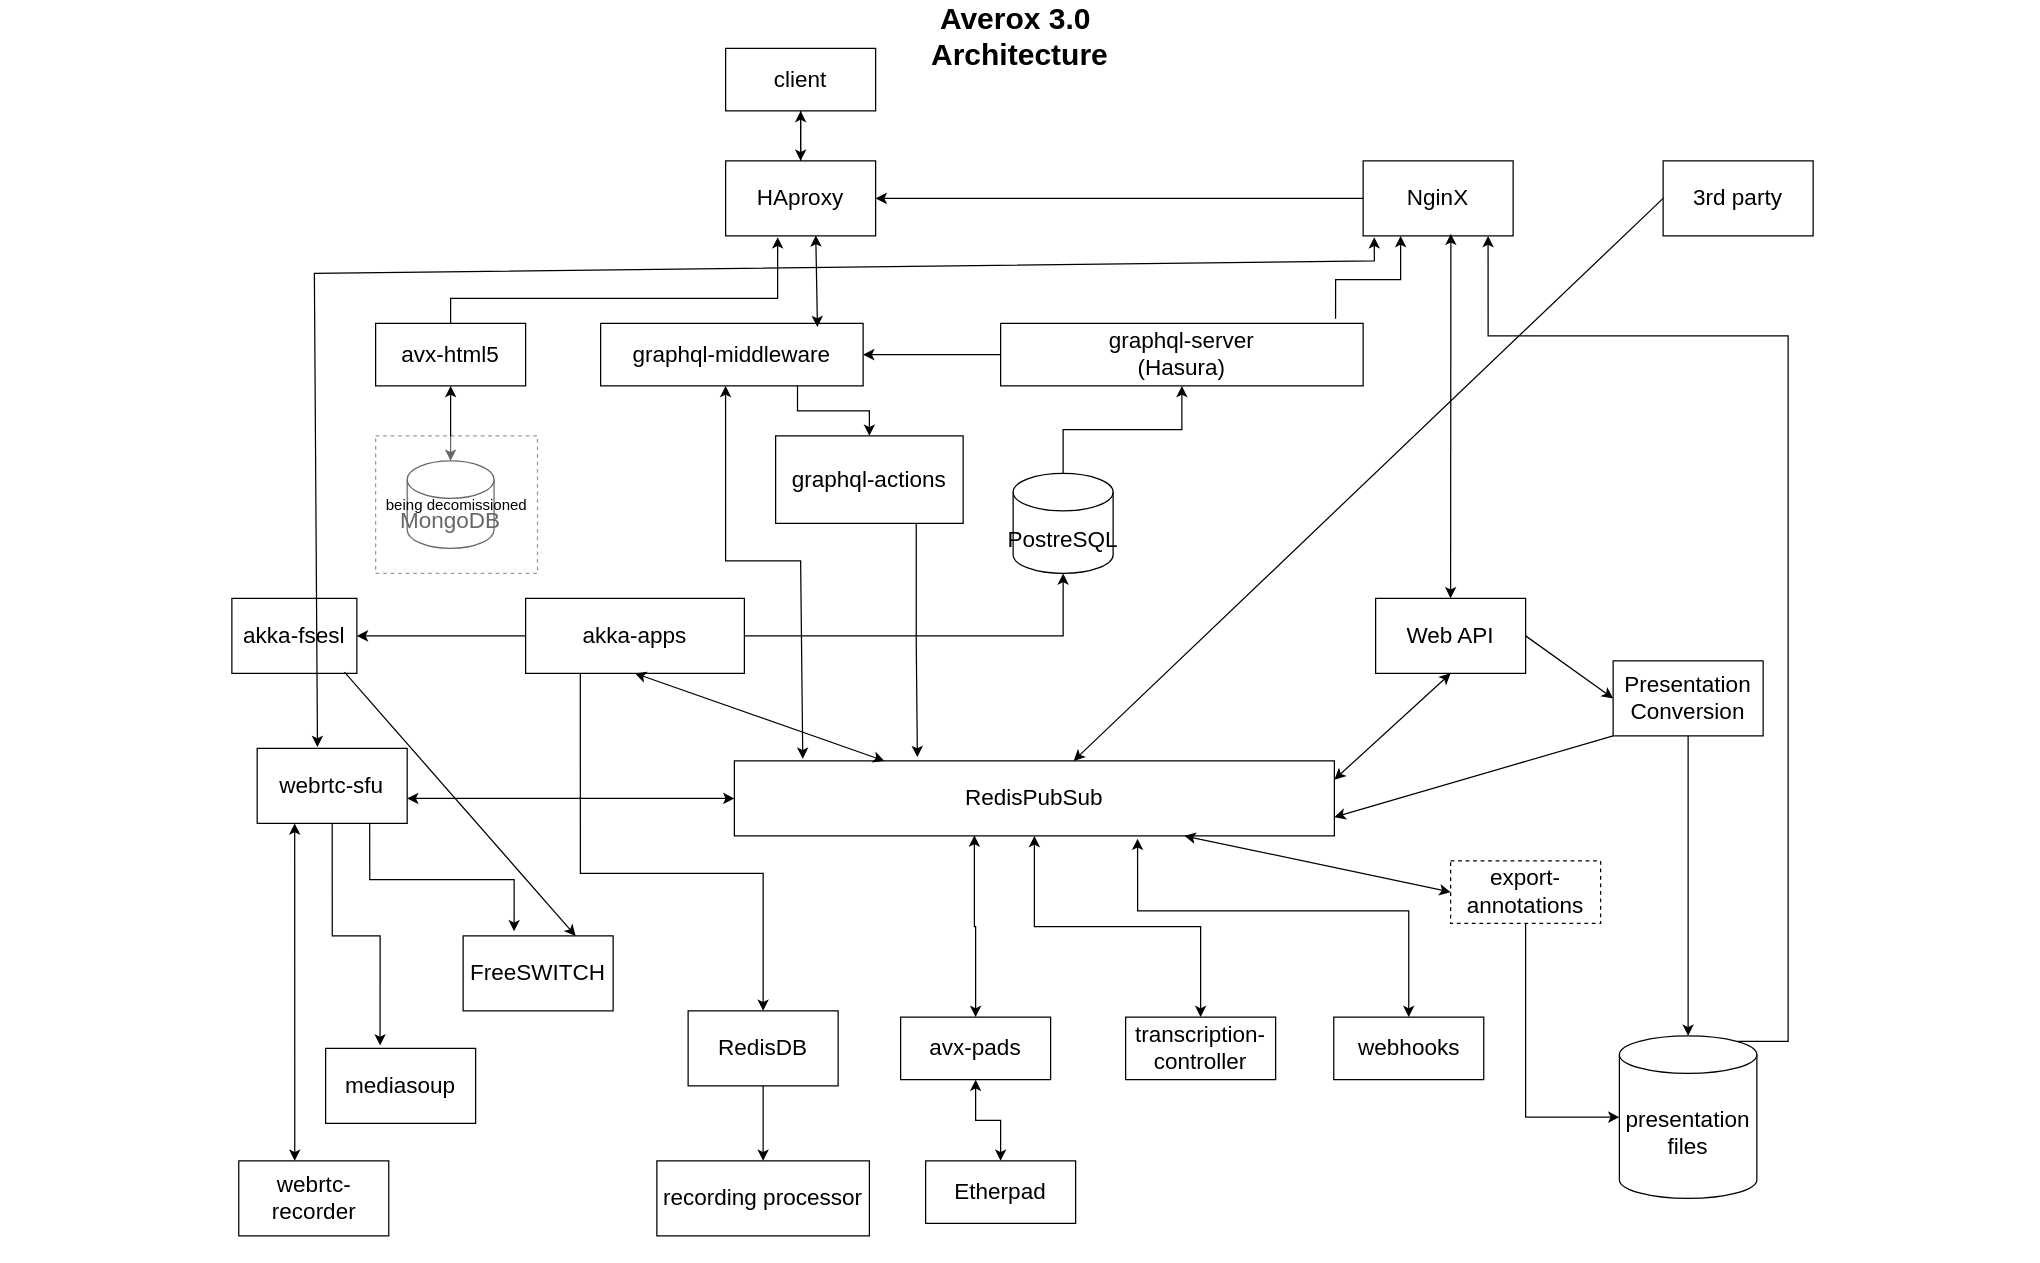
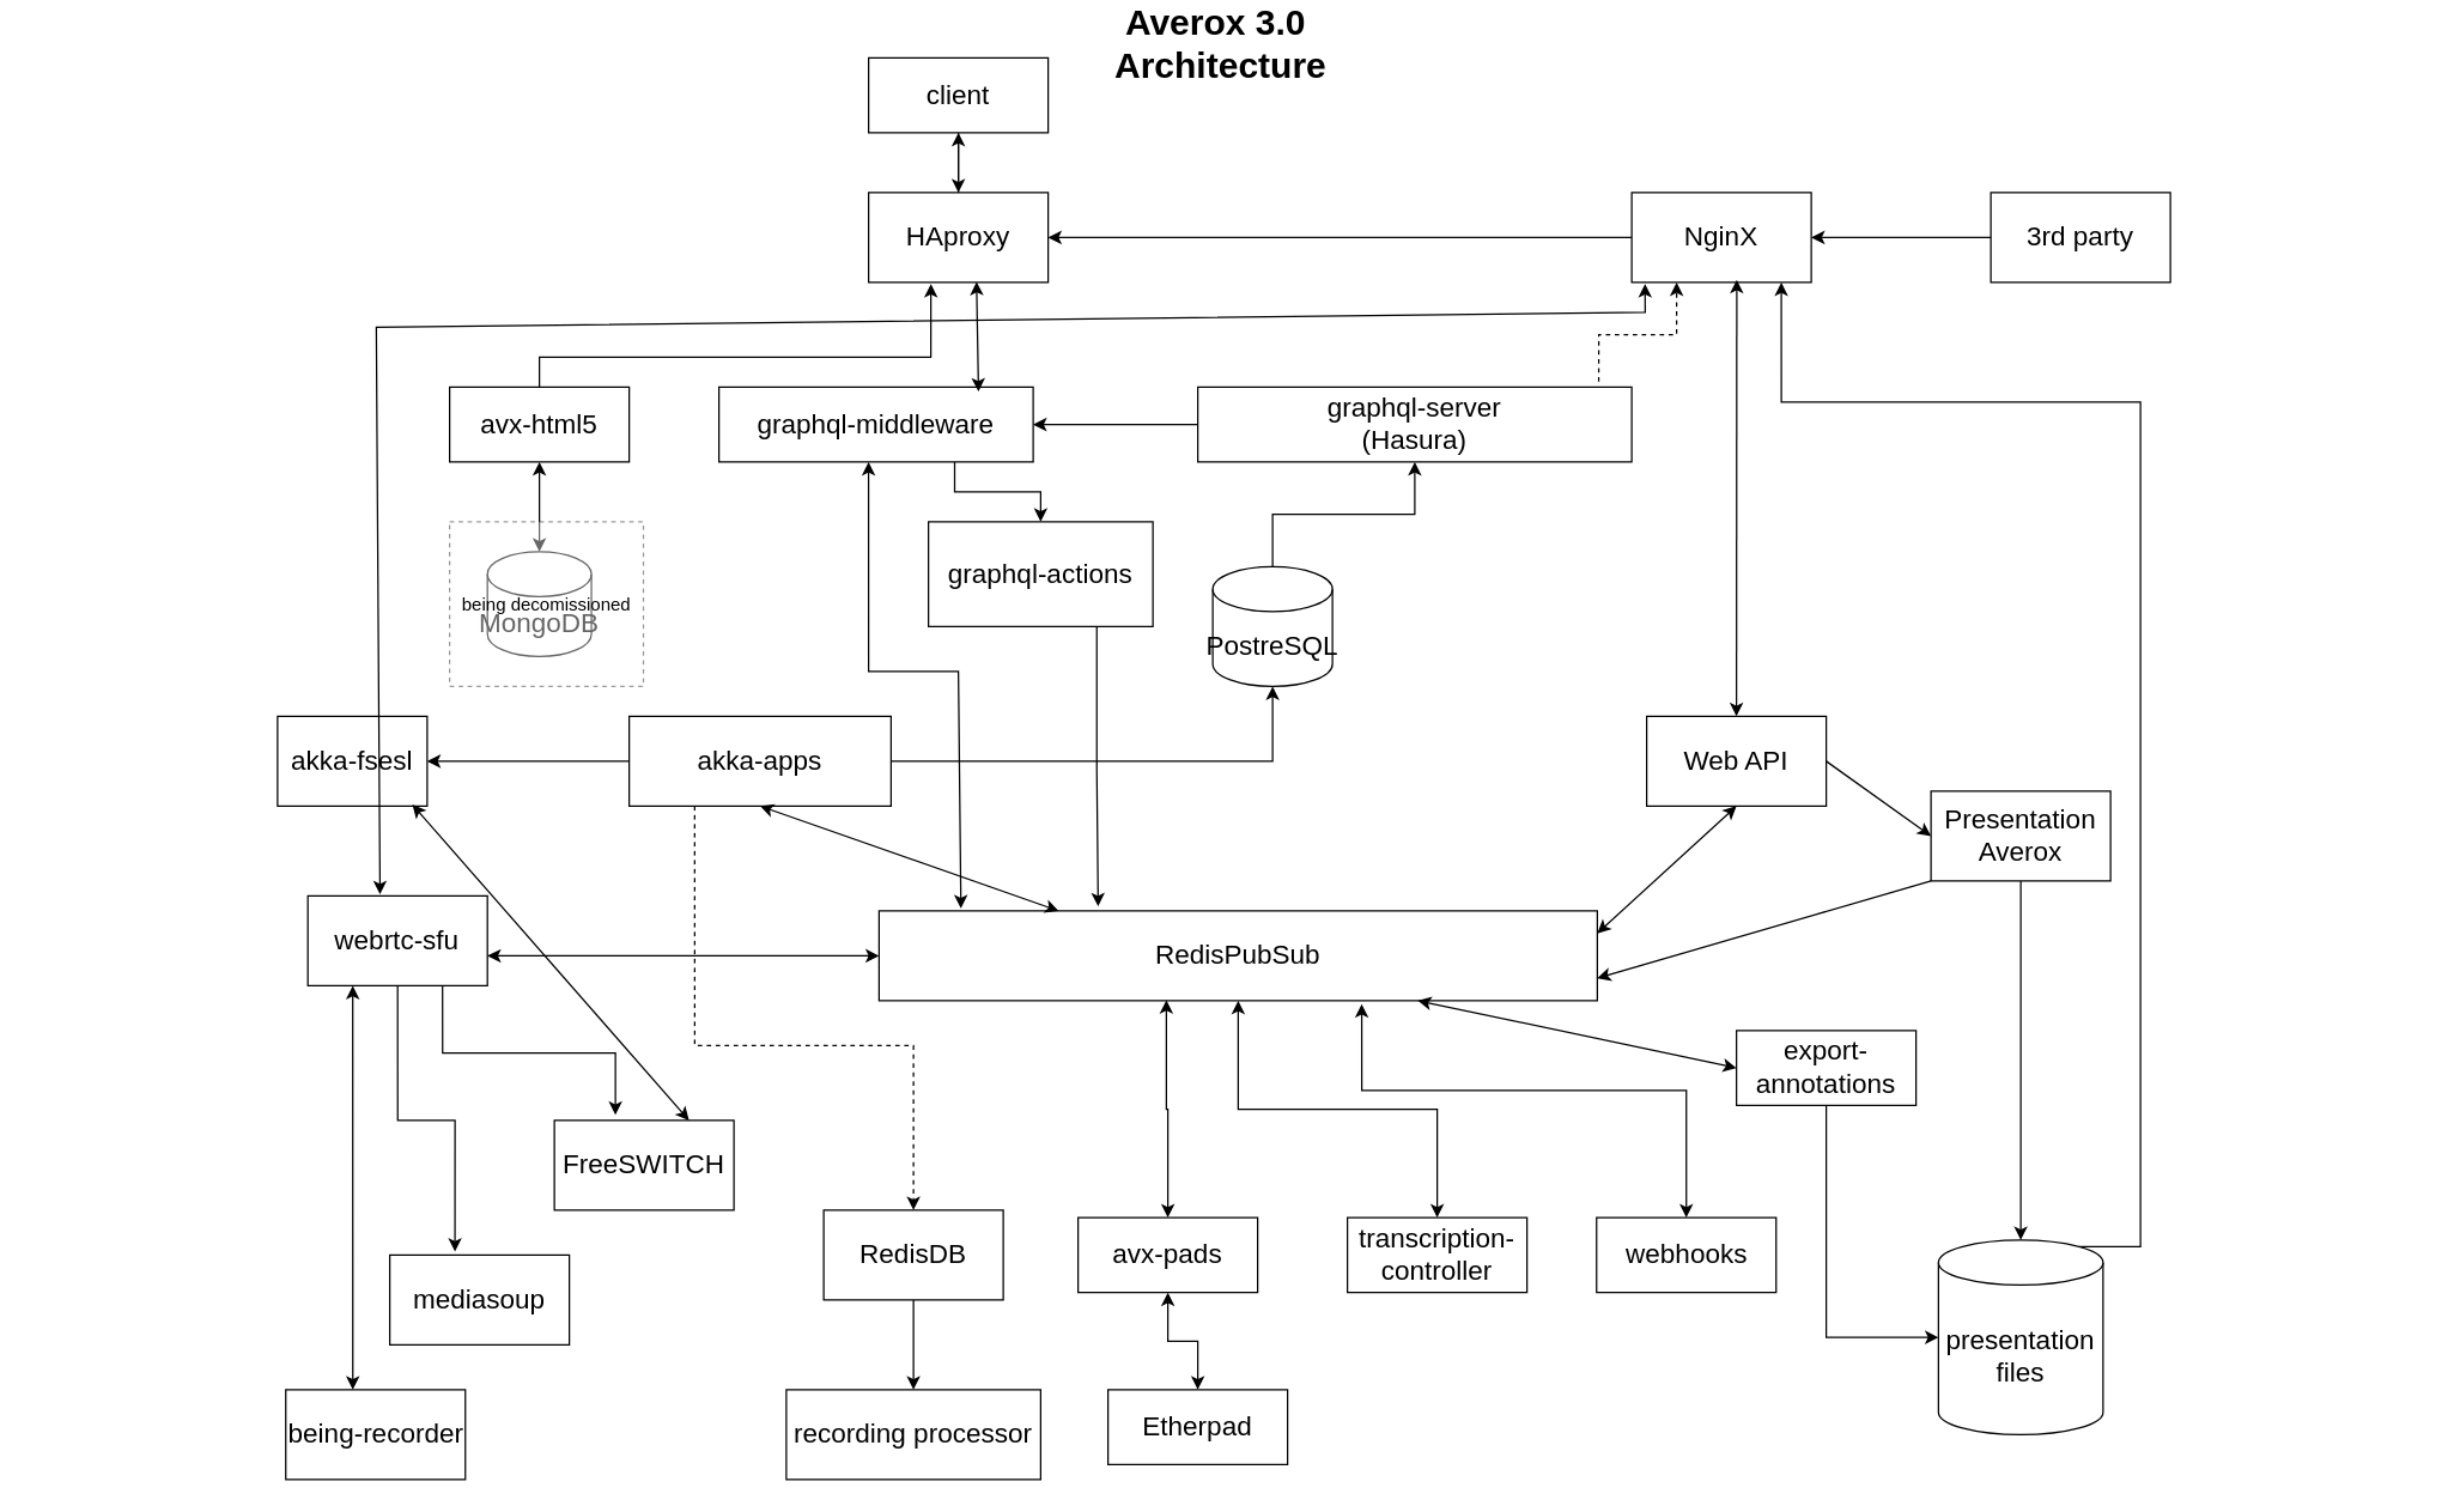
- <mxCell id="40" style="edgeStyle=orthogonalEdgeStyle;rounded=0;orthogonalLoop=1;jettySize=auto;html=1;exitX=0.924;exitY=-0.073;exitDx=0;exitDy=0;entryX=0.25;entryY=1;entryDx=0;entryDy=0;exitPerimeter=0;" parent="1" source="32" target="12" edge="1"><mxGeometry relative="1" as="geometry" /></mxCell>
+ <mxCell id="40" style="edgeStyle=orthogonalEdgeStyle;rounded=0;orthogonalLoop=1;jettySize=auto;html=1;exitX=0.924;exitY=-0.073;exitDx=0;exitDy=0;entryX=0.25;entryY=1;entryDx=0;entryDy=0;exitPerimeter=0;dashed=1;" parent="1" source="32" target="12" edge="1"><mxGeometry relative="1" as="geometry" /></mxCell>
- <mxCell id="25" value="" style="endArrow=classic;html=1;rounded=0;exitX=0;exitY=0.5;exitDx=0;exitDy=0;" parent="1" source="13" target="24" edge="1"><mxGeometry width="50" height="50" relative="1" as="geometry"><mxPoint x="1320" y="310" as="sourcePoint" /><mxPoint x="1210" y="170" as="targetPoint" /></mxGeometry></mxCell>
+ <mxCell id="25" value="" style="endArrow=classic;html=1;rounded=0;exitX=0;exitY=0.5;exitDx=0;exitDy=0;entryX=1;entryY=0.5;entryDx=0;entryDy=0;" parent="1" source="13" target="12" edge="1"><mxGeometry width="50" height="50" relative="1" as="geometry"><mxPoint x="1320" y="310" as="sourcePoint" /><mxPoint x="1210" y="170" as="targetPoint" /></mxGeometry></mxCell>
- <mxCell id="37" value="" style="endArrow=none;startArrow=classic;html=1;rounded=0;exitX=0.75;exitY=0;exitDx=0;exitDy=0;entryX=0.901;entryY=0.983;entryDx=0;entryDy=0;entryPerimeter=0;" parent="1" source="14" target="11" edge="1"><mxGeometry width="50" height="50" relative="1" as="geometry"><mxPoint x="870" y="500" as="sourcePoint" /><mxPoint x="324" y="530" as="targetPoint" /></mxGeometry></mxCell>
+ <mxCell id="37" value="" style="endArrow=classic;startArrow=classic;html=1;rounded=0;exitX=0.75;exitY=0;exitDx=0;exitDy=0;entryX=0.901;entryY=0.983;entryDx=0;entryDy=0;entryPerimeter=0;" parent="1" source="14" target="11" edge="1"><mxGeometry width="50" height="50" relative="1" as="geometry"><mxPoint x="870" y="500" as="sourcePoint" /><mxPoint x="324" y="530" as="targetPoint" /></mxGeometry></mxCell>
- <mxCell id="20" value="&lt;font style=&quot;font-size: 18px;&quot;&gt;Presentation Conversion&lt;/font&gt;" style="rounded=0;whiteSpace=wrap;html=1;" parent="1" vertex="1"><mxGeometry x="1290" y="520" width="120" height="60" as="geometry" /></mxCell>
+ <mxCell id="20" value="&lt;font style=&quot;font-size: 18px;&quot;&gt;Presentation Averox&lt;/font&gt;" style="rounded=0;whiteSpace=wrap;html=1;" parent="1" vertex="1"><mxGeometry x="1290" y="520" width="120" height="60" as="geometry" /></mxCell>
- <mxCell id="8" style="edgeStyle=orthogonalEdgeStyle;rounded=0;orthogonalLoop=1;jettySize=auto;html=1;exitX=0.25;exitY=1;exitDx=0;exitDy=0;entryX=0.5;entryY=0;entryDx=0;entryDy=0;" parent="1" source="9" target="22" edge="1"><mxGeometry relative="1" as="geometry"><Array as="points"><mxPoint x="464" y="690" /><mxPoint x="610" y="690" /></Array></mxGeometry></mxCell>
+ <mxCell id="8" style="edgeStyle=orthogonalEdgeStyle;rounded=0;orthogonalLoop=1;jettySize=auto;html=1;exitX=0.25;exitY=1;exitDx=0;exitDy=0;entryX=0.5;entryY=0;entryDx=0;entryDy=0;dashed=1;" parent="1" source="9" target="22" edge="1"><mxGeometry relative="1" as="geometry"><Array as="points"><mxPoint x="464" y="690" /><mxPoint x="610" y="690" /></Array></mxGeometry></mxCell>
- <mxCell id="41" value="&lt;font style=&quot;font-size: 18px;&quot;&gt;export-annotations&lt;/font&gt;" style="rounded=0;whiteSpace=wrap;html=1;dashed=1;" parent="1" vertex="1"><mxGeometry x="1160" y="680" width="120" height="50" as="geometry" /></mxCell>
+ <mxCell id="41" value="&lt;font style=&quot;font-size: 18px;&quot;&gt;export-annotations&lt;/font&gt;" style="rounded=0;whiteSpace=wrap;html=1;" parent="1" vertex="1"><mxGeometry x="1160" y="680" width="120" height="50" as="geometry" /></mxCell>
- <mxCell id="18" value="&lt;font style=&quot;font-size: 18px;&quot;&gt;webrtc-recorder&lt;/font&gt;" style="rounded=0;whiteSpace=wrap;html=1;" parent="1" vertex="1"><mxGeometry x="190.5" y="920" width="120" height="60" as="geometry" /></mxCell>
+ <mxCell id="18" value="&lt;font style=&quot;font-size: 18px;&quot;&gt;being-recorder&lt;/font&gt;" style="rounded=0;whiteSpace=wrap;html=1;" parent="1" vertex="1"><mxGeometry x="190.5" y="920" width="120" height="60" as="geometry" /></mxCell>
